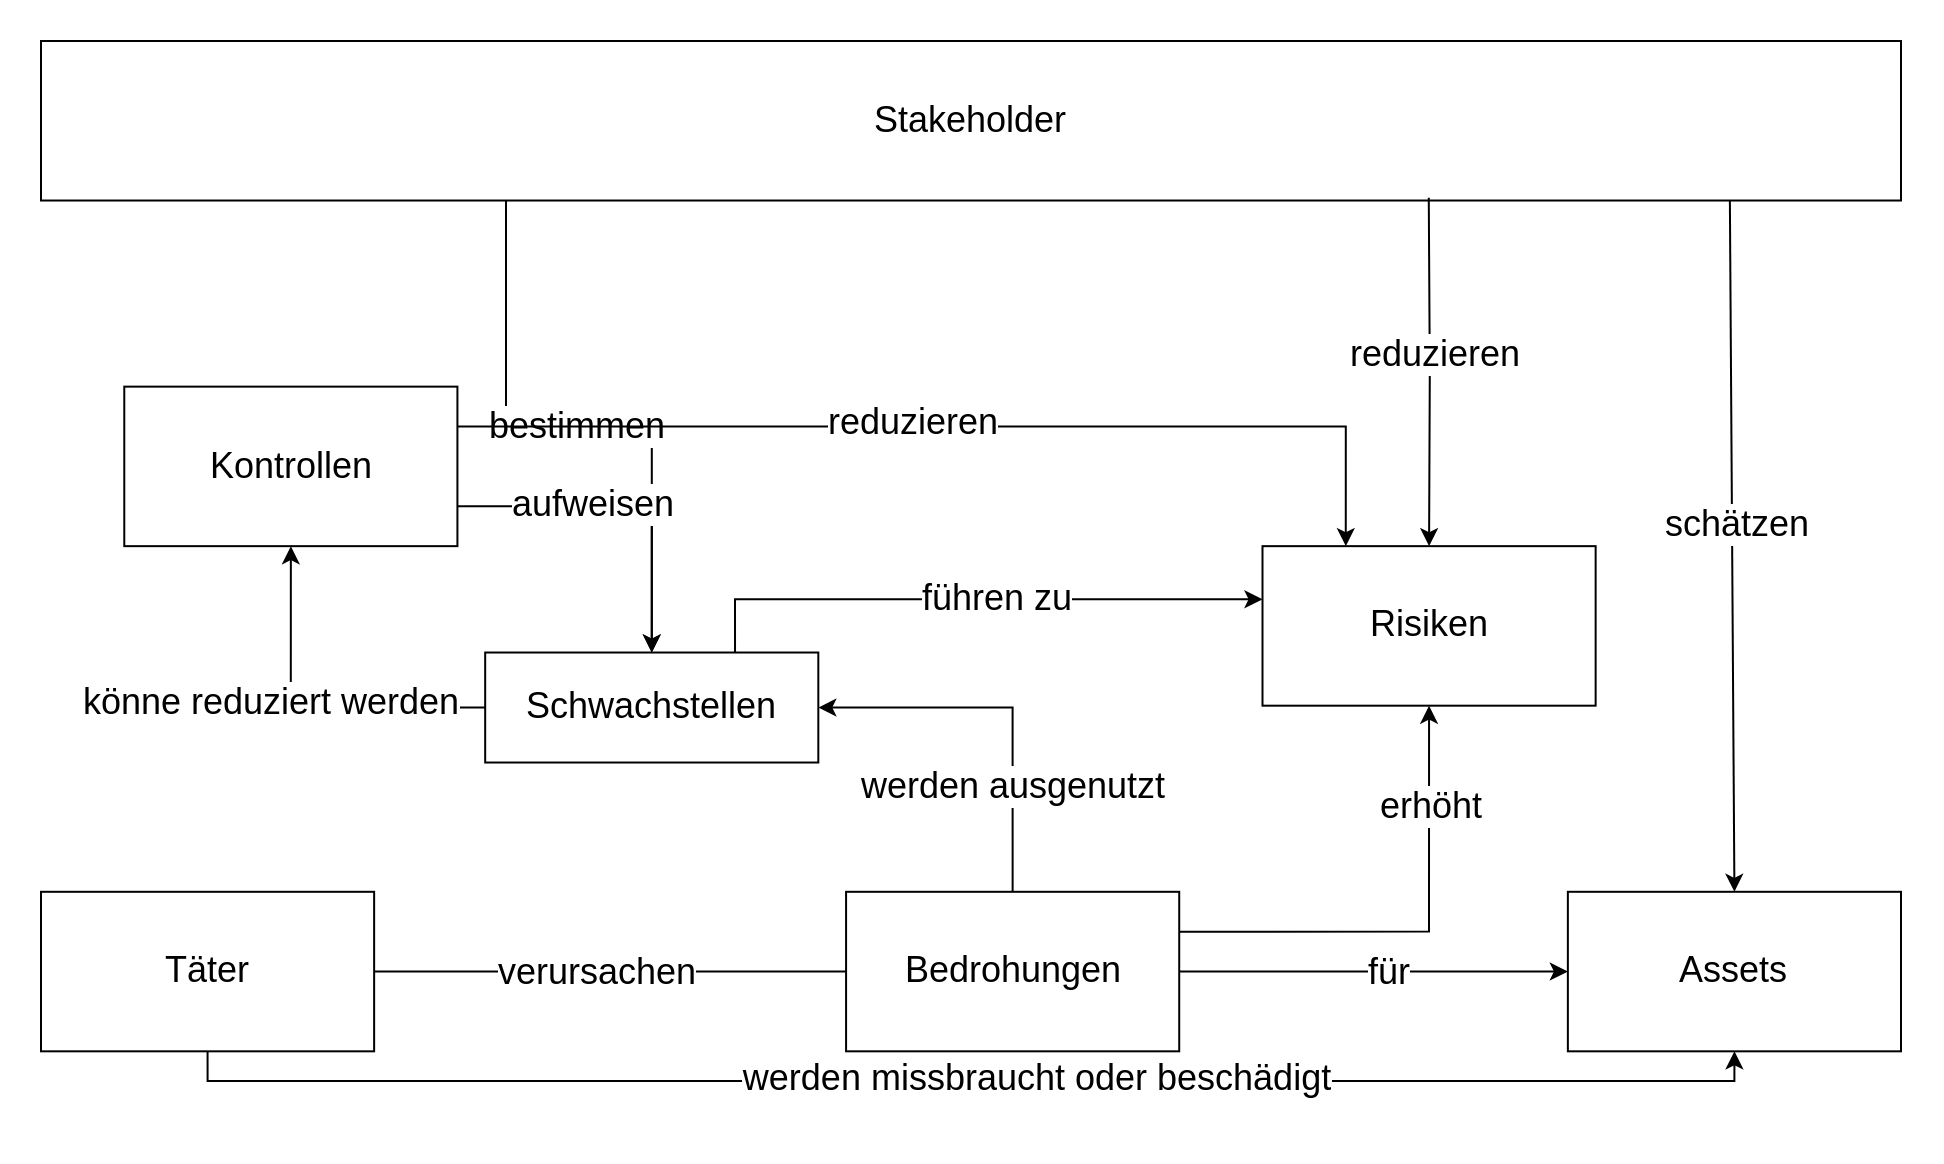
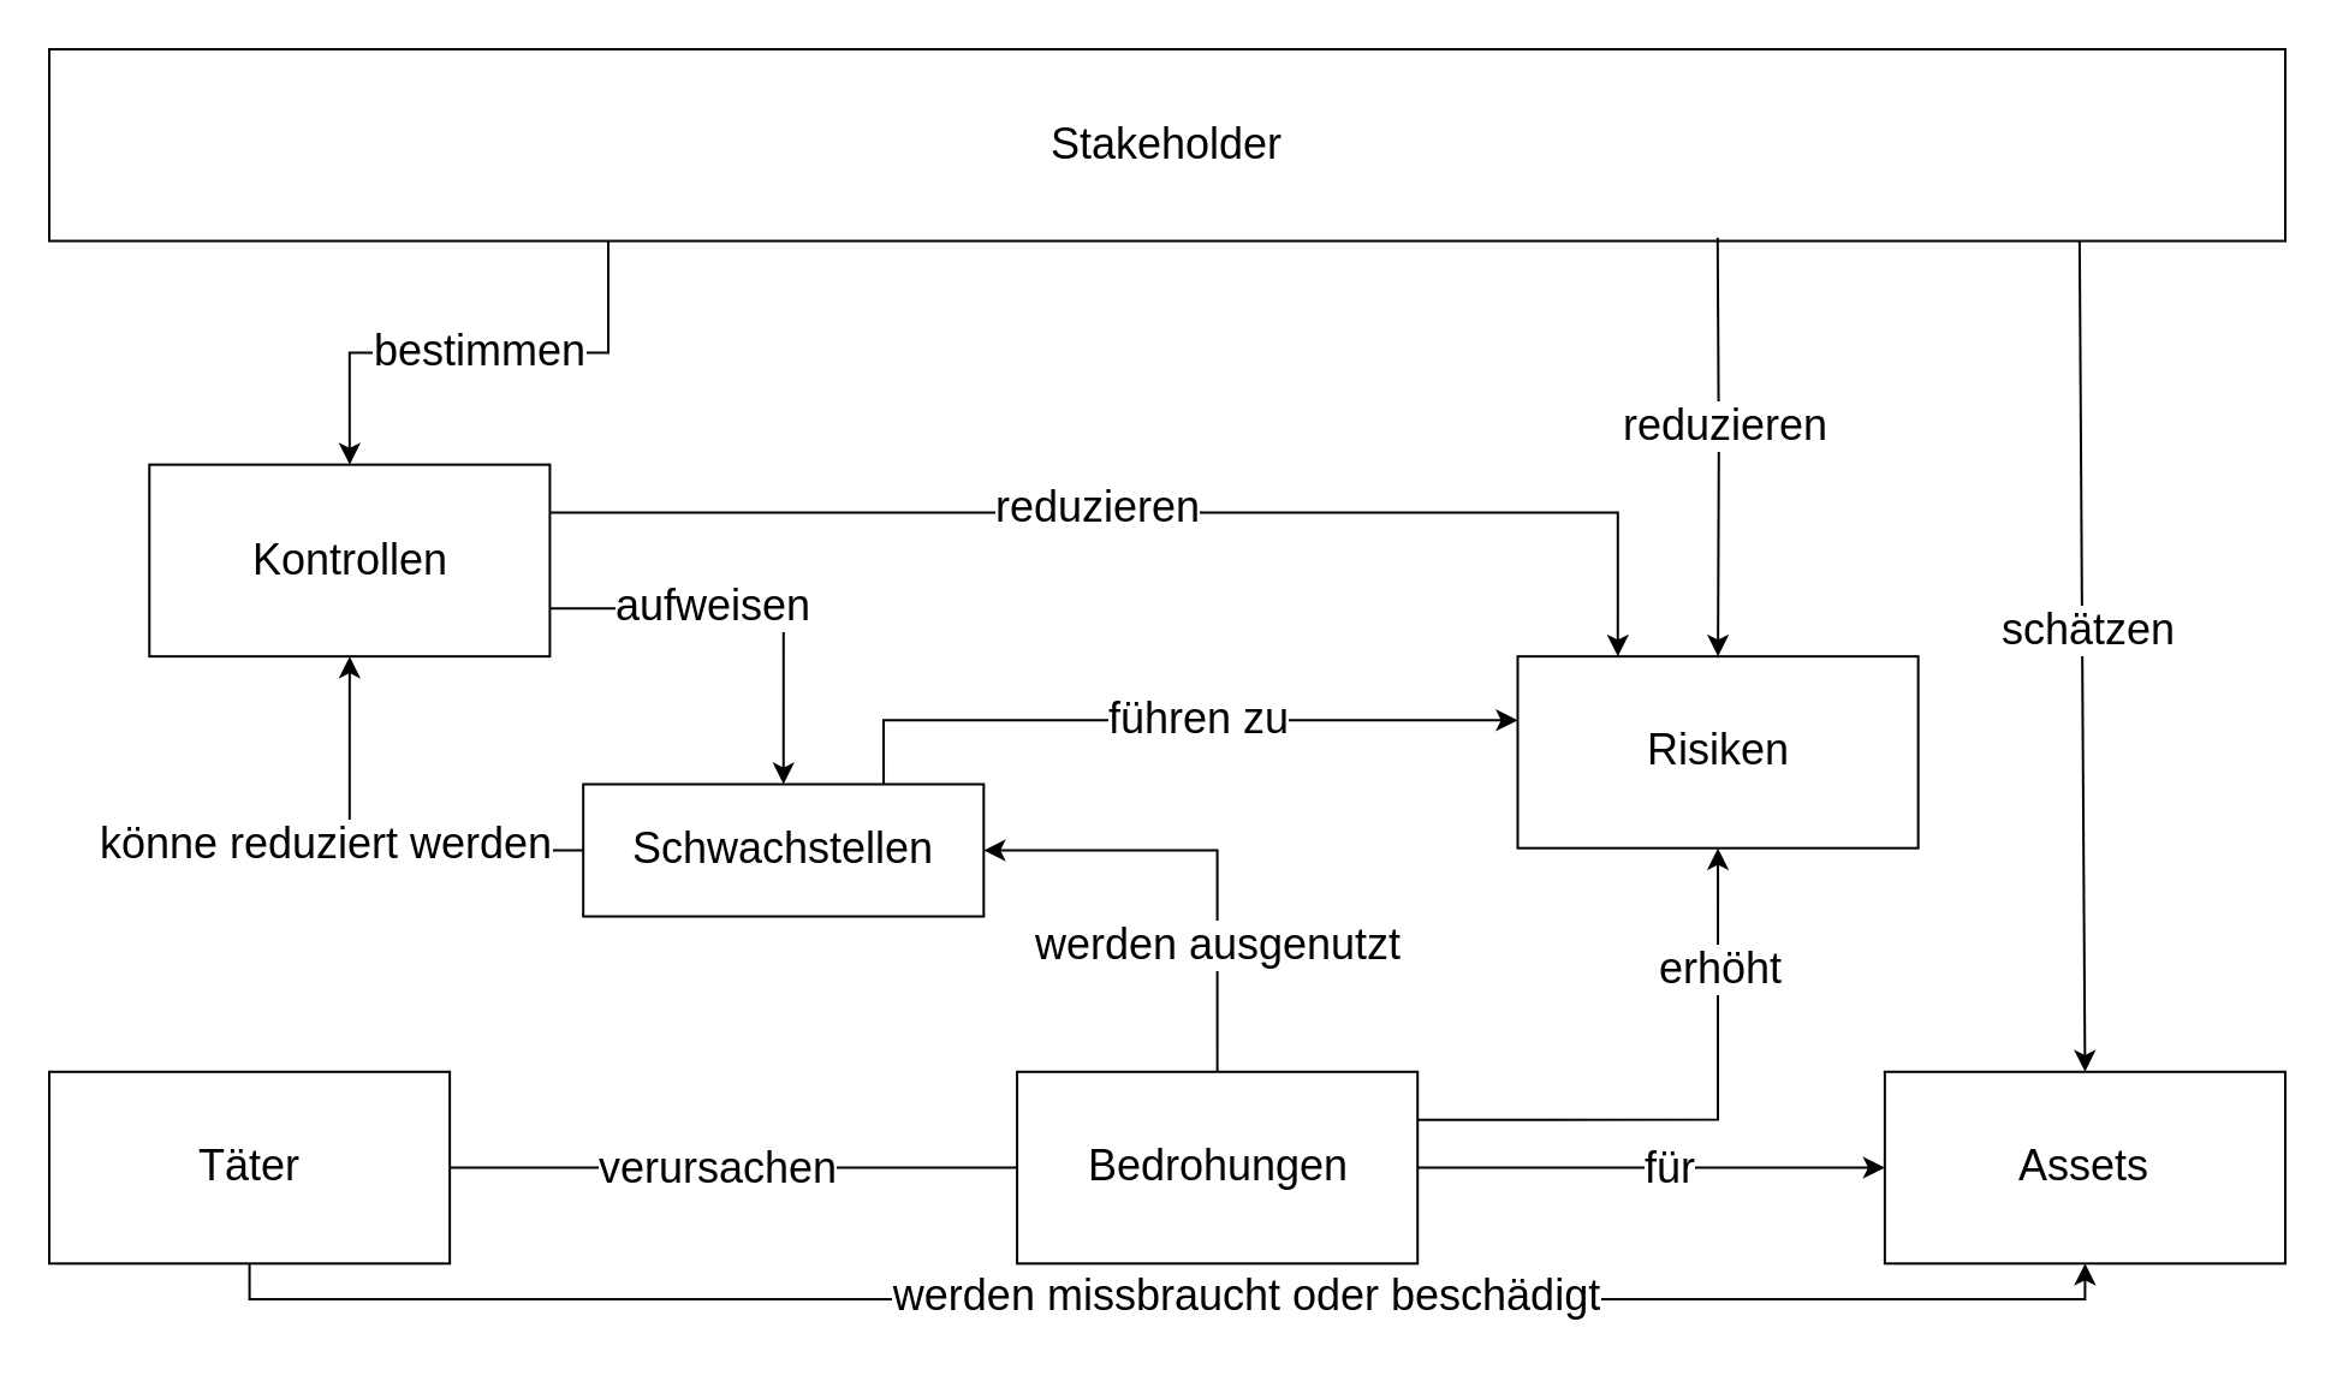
- <mxCell id="5" value="&lt;font style=&quot;font-size: 18px;&quot;&gt;bestimmen&lt;/font&gt;" style="edgeStyle=orthogonalEdgeStyle;rounded=0;orthogonalLoop=1;jettySize=auto;html=1;exitX=0.25;exitY=1;exitDx=0;exitDy=0;" edge="1" parent="2" source="3" target="8"><mxGeometry relative="1" as="geometry"><mxPoint as="offset" /></mxGeometry></mxCell>
+ <mxCell id="5" value="&lt;font style=&quot;font-size: 18px;&quot;&gt;bestimmen&lt;/font&gt;" style="edgeStyle=orthogonalEdgeStyle;rounded=0;orthogonalLoop=1;jettySize=auto;html=1;exitX=0.25;exitY=1;exitDx=0;exitDy=0;entryX=0.5;entryY=0;entryDx=0;entryDy=0;" edge="1" parent="2" source="3" target="4"><mxGeometry relative="1" as="geometry"><mxPoint as="offset" /></mxGeometry></mxCell>
